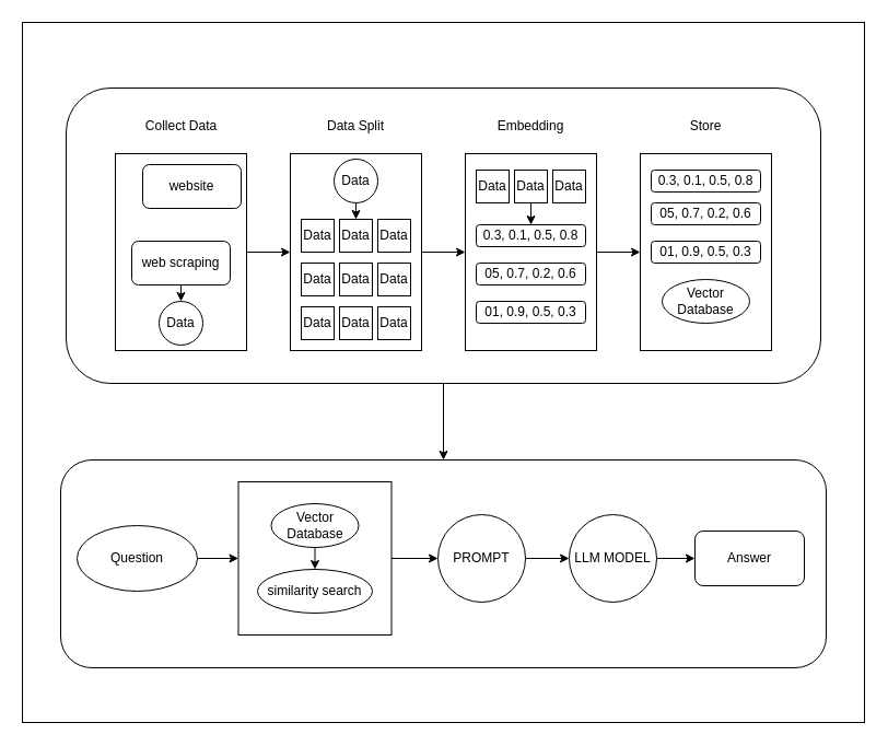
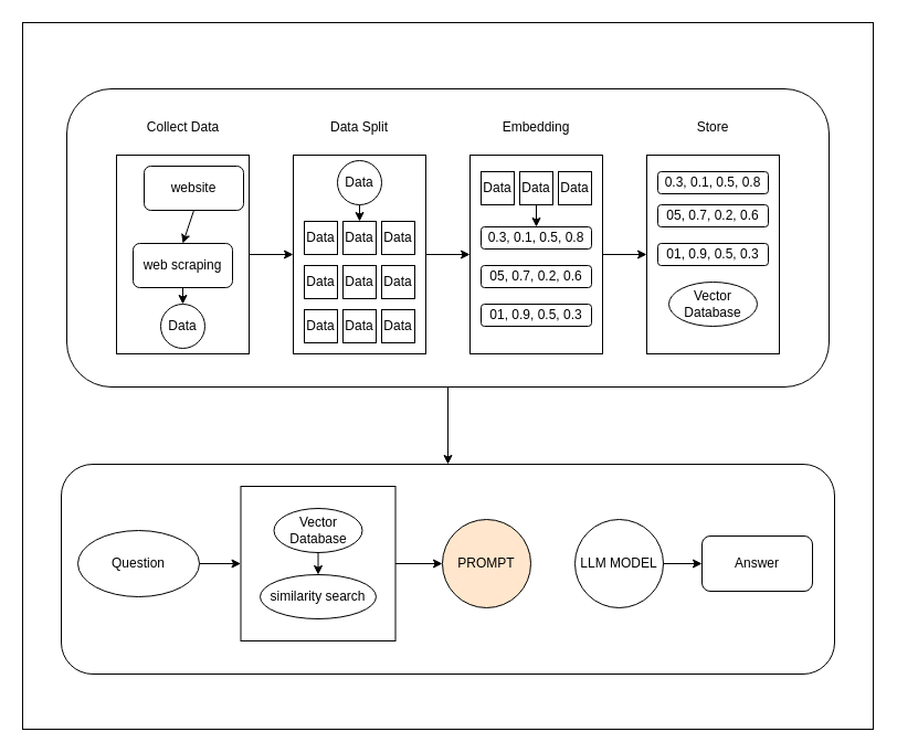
+ <mxCell id="35" value="" style="endArrow=classic;html=1;rounded=0;exitX=0.5;exitY=1;exitDx=0;exitDy=0;entryX=0.5;entryY=0;entryDx=0;entryDy=0;" edge="1" parent="1" source="9" target="10"><mxGeometry width="50" height="50" relative="1" as="geometry"><mxPoint x="305" y="230" as="sourcePoint" /><mxPoint x="355" y="180" as="targetPoint" /></mxGeometry></mxCell>
- <mxCell id="45" value="PROMPT" style="ellipse;whiteSpace=wrap;html=1;aspect=fixed;" vertex="1" parent="1"><mxGeometry x="400" y="470" width="80" height="80" as="geometry" /></mxCell>
+ <mxCell id="45" value="PROMPT" style="ellipse;whiteSpace=wrap;html=1;aspect=fixed;fillColor=#ffe6cc;" vertex="1" parent="1"><mxGeometry x="400" y="470" width="80" height="80" as="geometry" /></mxCell>
- <mxCell id="53" value="" style="endArrow=classic;html=1;rounded=0;exitX=1;exitY=0.5;exitDx=0;exitDy=0;entryX=0;entryY=0.5;entryDx=0;entryDy=0;" edge="1" parent="1" source="45" target="46"><mxGeometry width="50" height="50" relative="1" as="geometry"><mxPoint x="368" y="520" as="sourcePoint" /><mxPoint x="425" y="520" as="targetPoint" /></mxGeometry></mxCell>
